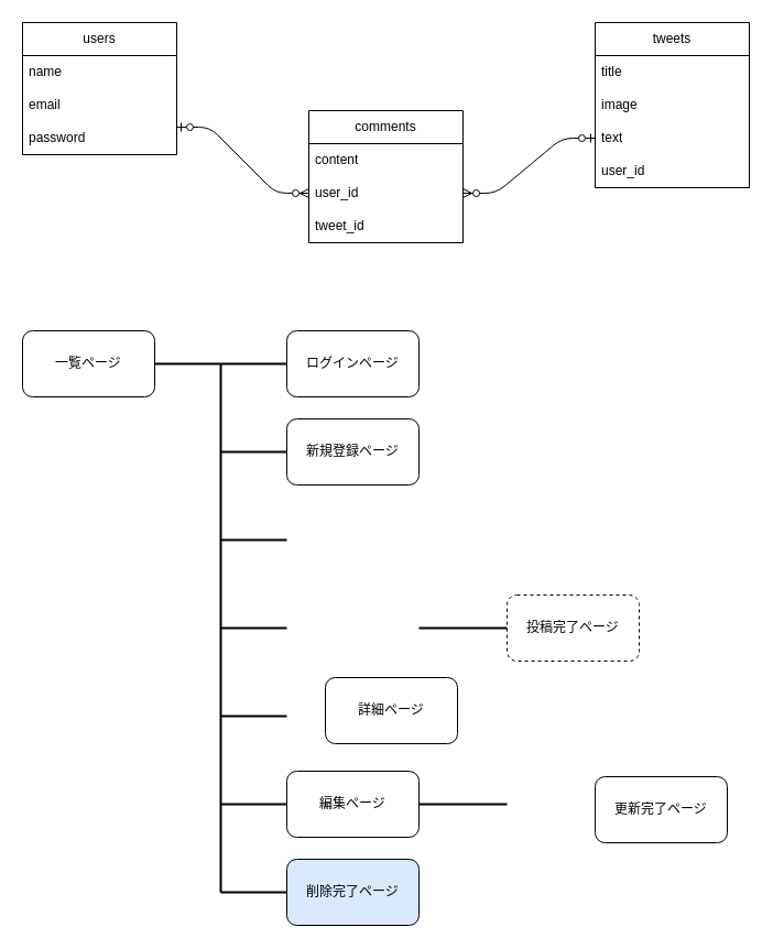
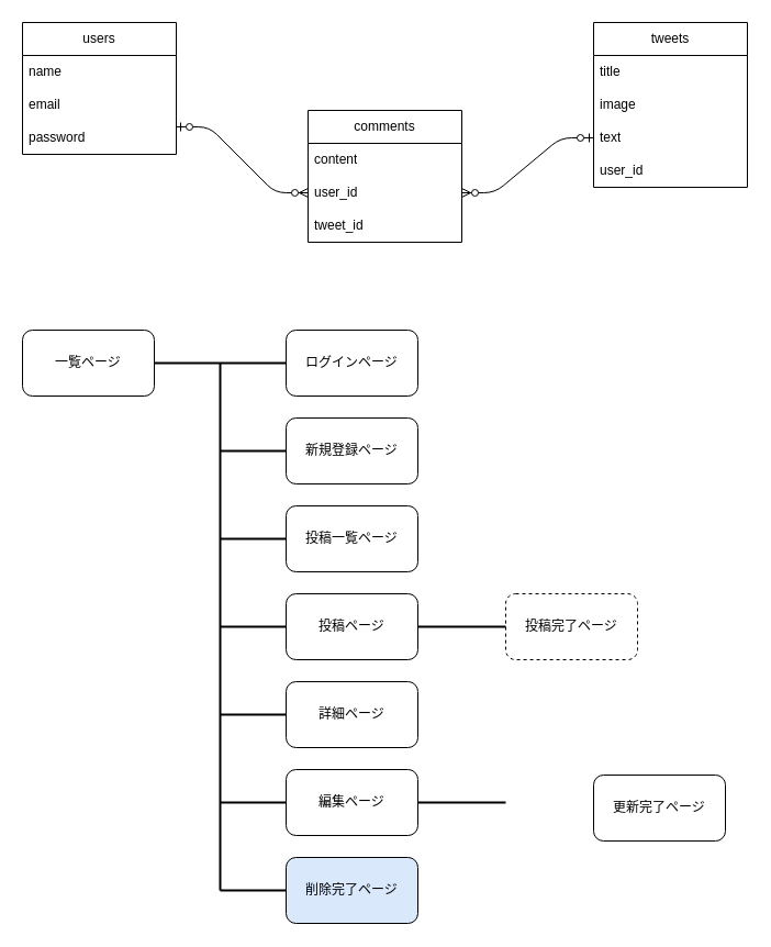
+ <mxCell id="25" value="投稿一覧ページ" style="rounded=1;whiteSpace=wrap;html=1;" vertex="1" parent="1"><mxGeometry x="260" y="460" width="120" height="60" as="geometry" /></mxCell>
+ <mxCell id="21" value="投稿ページ" style="rounded=1;whiteSpace=wrap;html=1;" vertex="1" parent="1"><mxGeometry x="260" y="540" width="120" height="60" as="geometry" /></mxCell>
- <mxCell id="22" value="詳細ページ" style="rounded=1;whiteSpace=wrap;html=1;" vertex="1" parent="1"><mxGeometry x="295" y="615" width="120" height="60" as="geometry" /></mxCell>
+ <mxCell id="22" value="詳細ページ" style="rounded=1;whiteSpace=wrap;html=1;" vertex="1" parent="1"><mxGeometry x="260" y="620" width="120" height="60" as="geometry" /></mxCell>
